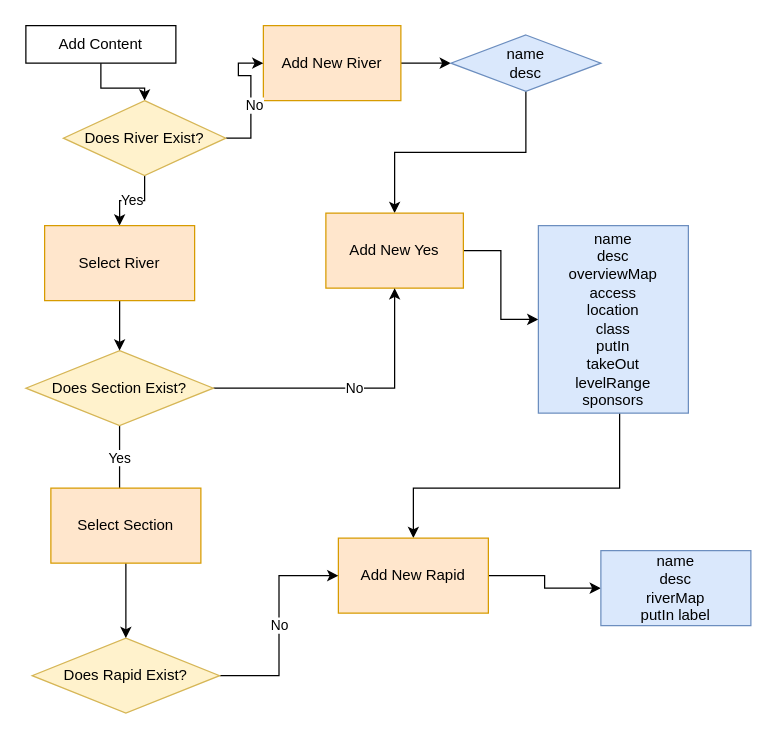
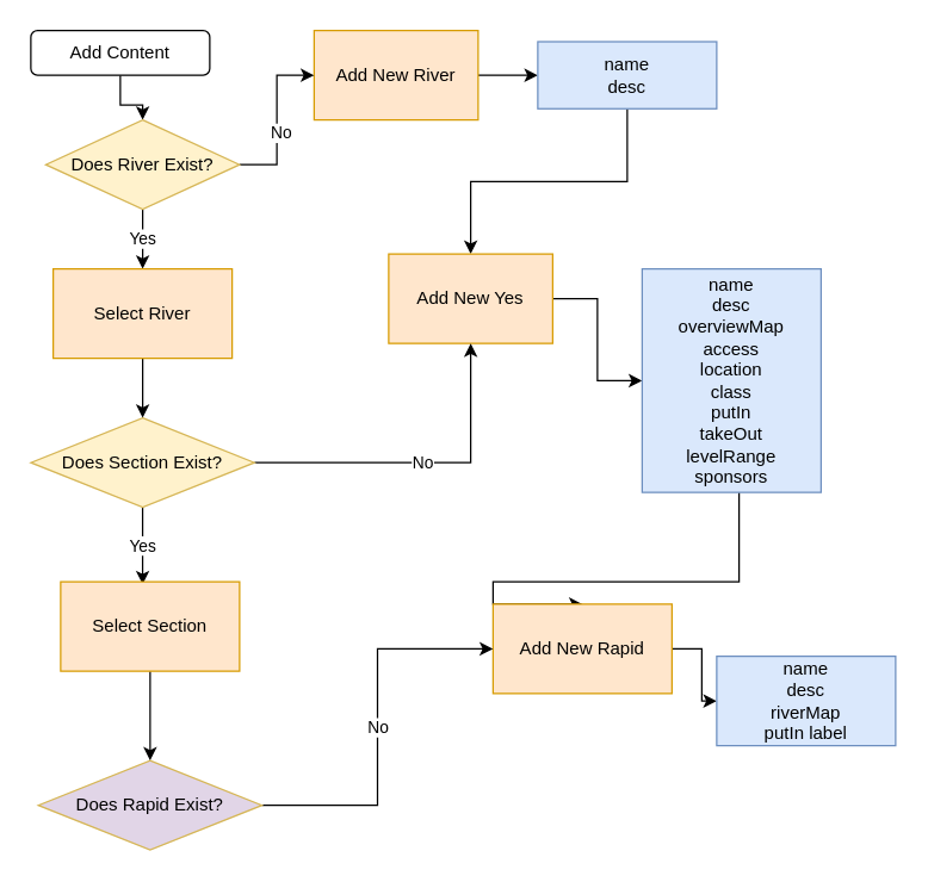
- <mxCell id="3" value="Add Content" style="whiteSpace=wrap;html=1;glass=0;rounded=0;" vertex="1" parent="1"><mxGeometry x="20" y="20" width="120" height="30" as="geometry" /></mxCell>
+ <mxCell id="3" value="Add Content" style="rounded=1;whiteSpace=wrap;html=1;glass=0;" vertex="1" parent="1"><mxGeometry x="20" y="20" width="120" height="30" as="geometry" /></mxCell>
- <mxCell id="7" value="&lt;font style=&quot;font-size: 12px&quot;&gt;name&lt;br&gt;desc&lt;br&gt;&lt;/font&gt;" style="rhombus;whiteSpace=wrap;html=1;fillColor=#dae8fc;strokeColor=#6c8ebf;" vertex="1" parent="1"><mxGeometry x="360" y="27.5" width="120" height="45" as="geometry" /></mxCell>
+ <mxCell id="7" value="&lt;font style=&quot;font-size: 12px&quot;&gt;name&lt;br&gt;desc&lt;br&gt;&lt;/font&gt;" style="rounded=0;whiteSpace=wrap;html=1;fillColor=#dae8fc;strokeColor=#6c8ebf;" vertex="1" parent="1"><mxGeometry x="360" y="27.5" width="120" height="45" as="geometry" /></mxCell>
- <mxCell id="18" value="Does River Exist?" style="rhombus;whiteSpace=wrap;html=1;rounded=0;shadow=0;glass=0;fillColor=#fff2cc;strokeColor=#d6b656;" vertex="1" parent="1"><mxGeometry x="50" y="80" width="130" height="60" as="geometry" /></mxCell>
+ <mxCell id="18" value="Does River Exist?" style="rhombus;whiteSpace=wrap;html=1;rounded=0;shadow=0;glass=0;fillColor=#fff2cc;strokeColor=#d6b656;" vertex="1" parent="1"><mxGeometry x="30" y="80" width="130" height="60" as="geometry" /></mxCell>
- <mxCell id="20" value="Yes" style="edgeStyle=orthogonalEdgeStyle;rounded=0;orthogonalLoop=1;jettySize=auto;html=1;entryX=0.458;entryY=0.028;entryDx=0;entryDy=0;entryPerimeter=0;endArrow=none;" edge="1" parent="1" source="21" target="27"><mxGeometry relative="1" as="geometry" /></mxCell>
+ <mxCell id="20" value="Yes" style="edgeStyle=orthogonalEdgeStyle;rounded=0;orthogonalLoop=1;jettySize=auto;html=1;entryX=0.458;entryY=0.028;entryDx=0;entryDy=0;entryPerimeter=0;" edge="1" parent="1" source="21" target="27"><mxGeometry relative="1" as="geometry" /></mxCell>
- <mxCell id="13" value="Add New Rapid" style="whiteSpace=wrap;html=1;rounded=0;strokeColor=#d79b00;fillColor=#ffe6cc;" vertex="1" parent="1"><mxGeometry x="270" y="430" width="120" height="60" as="geometry" /></mxCell>
+ <mxCell id="13" value="Add New Rapid" style="whiteSpace=wrap;html=1;rounded=0;strokeColor=#d79b00;fillColor=#ffe6cc;" vertex="1" parent="1"><mxGeometry x="330" y="405" width="120" height="60" as="geometry" /></mxCell>
- <mxCell id="23" value="Does Rapid Exist?" style="rhombus;whiteSpace=wrap;html=1;rounded=0;shadow=0;glass=0;fillColor=#fff2cc;strokeColor=#d6b656;" vertex="1" parent="1"><mxGeometry x="25" y="510" width="150" height="60" as="geometry" /></mxCell>
+ <mxCell id="23" value="Does Rapid Exist?" style="rhombus;whiteSpace=wrap;html=1;rounded=0;shadow=0;glass=0;fillColor=#e1d5e7;strokeColor=#d6b656;" vertex="1" parent="1"><mxGeometry x="25" y="510" width="150" height="60" as="geometry" /></mxCell>
